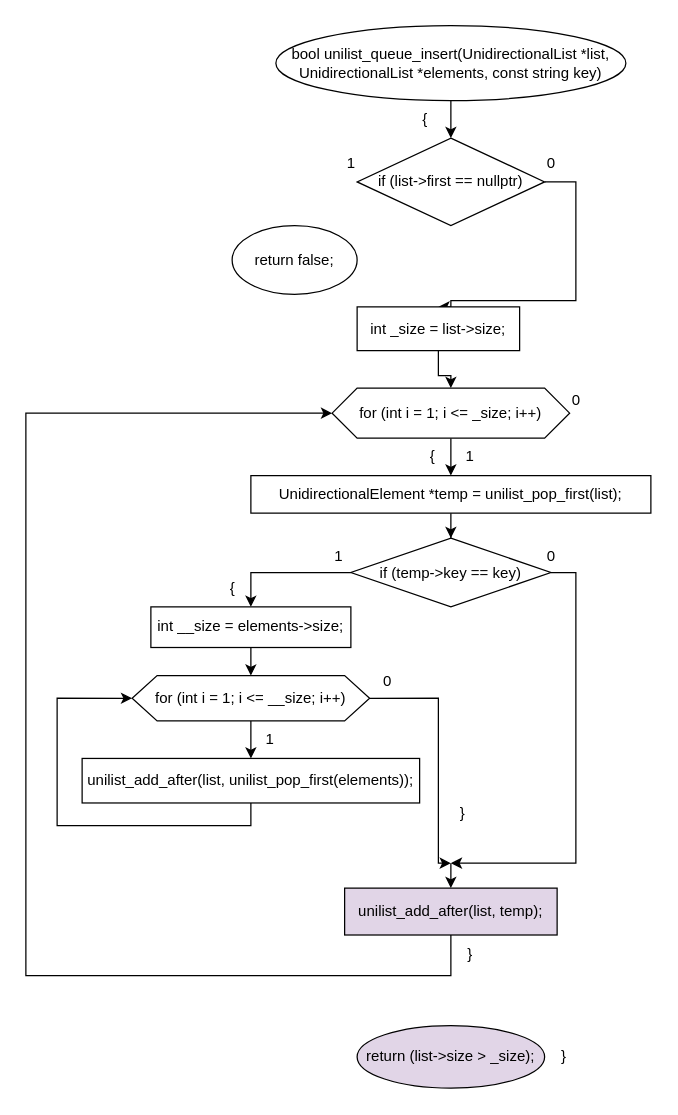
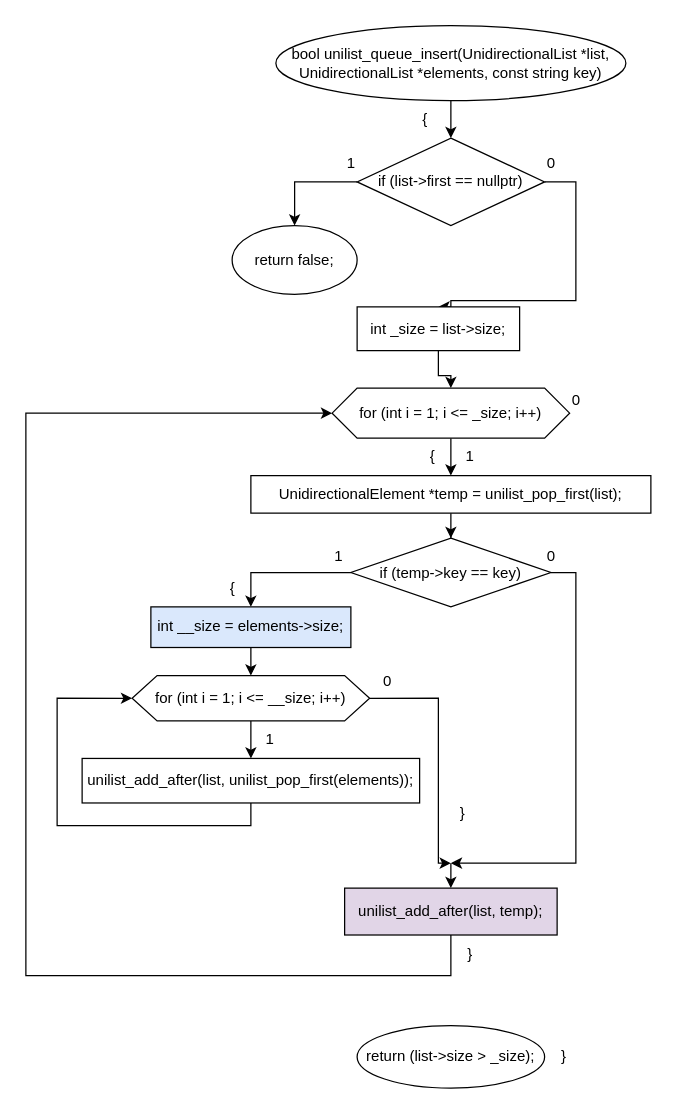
+ <mxCell id="4" value="" style="edgeStyle=orthogonalEdgeStyle;rounded=0;orthogonalLoop=1;jettySize=auto;html=1;entryX=0.5;entryY=0;entryDx=0;entryDy=0;exitX=0;exitY=0.5;exitDx=0;exitDy=0;" edge="1" parent="1" source="6" target="8"><mxGeometry relative="1" as="geometry"><mxPoint x="280" y="145" as="sourcePoint" /></mxGeometry></mxCell>
- <mxCell id="23" value="int __size = elements-&amp;gt;size;" style="whiteSpace=wrap;html=1;" vertex="1" parent="1"><mxGeometry x="120" y="485" width="160" height="32.5" as="geometry" /></mxCell>
+ <mxCell id="23" value="int __size = elements-&amp;gt;size;" style="whiteSpace=wrap;html=1;fillColor=#dae8fc;" vertex="1" parent="1"><mxGeometry x="120" y="485" width="160" height="32.5" as="geometry" /></mxCell>
- <mxCell id="39" value="return (list-&amp;gt;size &amp;gt; _size);" style="ellipse;whiteSpace=wrap;html=1;fillColor=#e1d5e7;" vertex="1" parent="1"><mxGeometry x="285" y="820" width="150" height="50" as="geometry" /></mxCell>
+ <mxCell id="39" value="return (list-&amp;gt;size &amp;gt; _size);" style="ellipse;whiteSpace=wrap;html=1;" vertex="1" parent="1"><mxGeometry x="285" y="820" width="150" height="50" as="geometry" /></mxCell>
